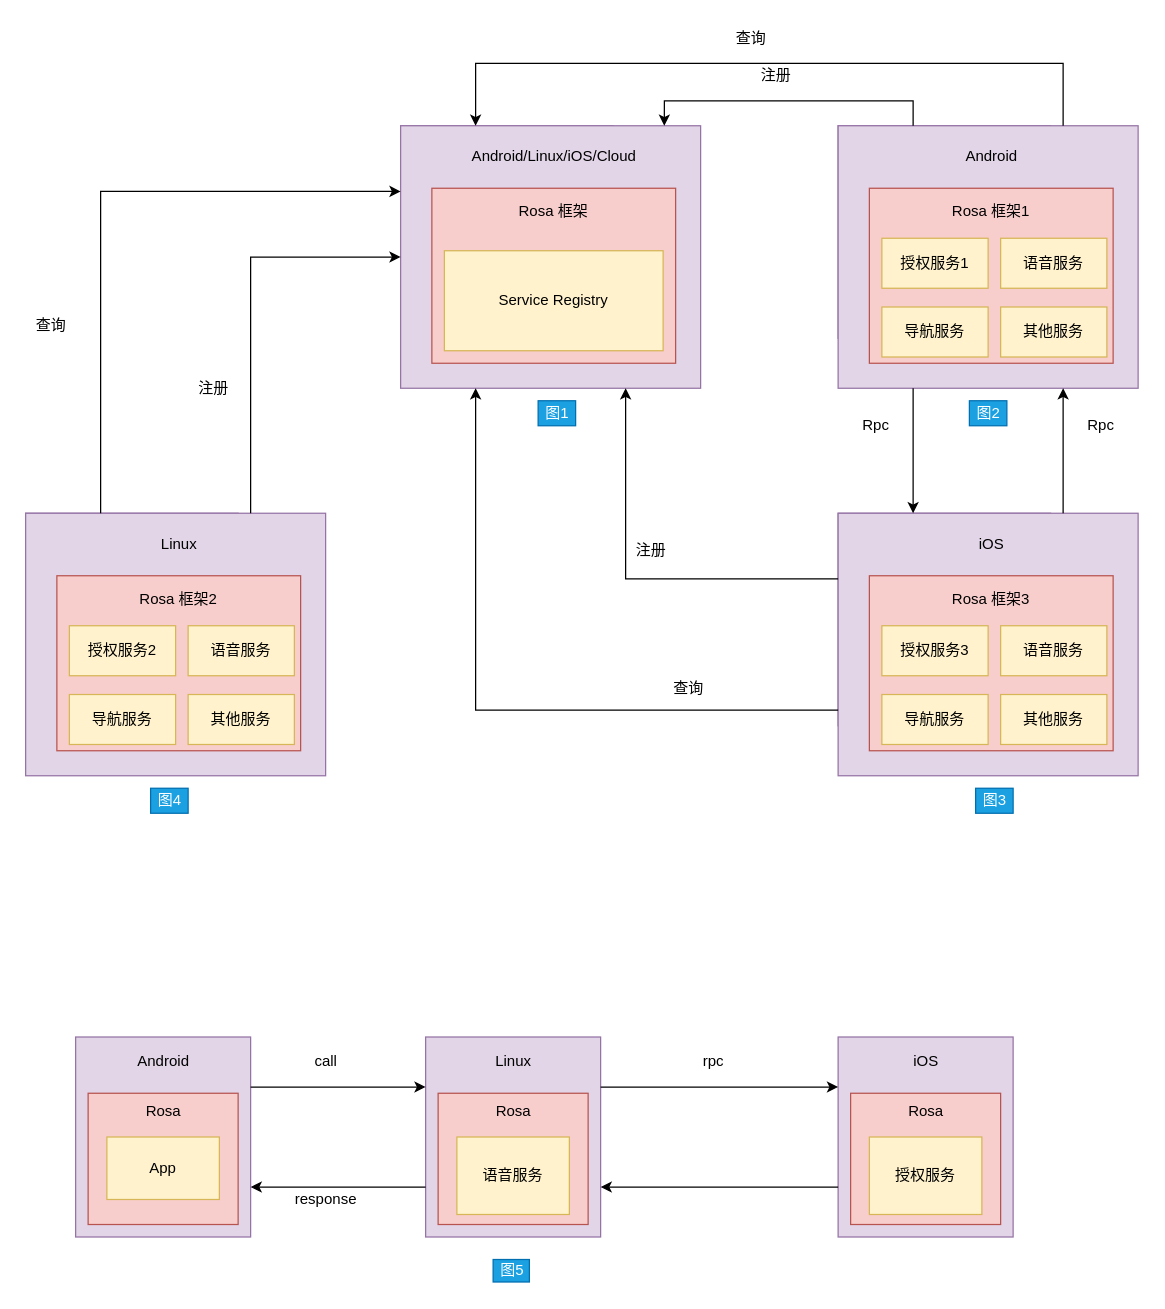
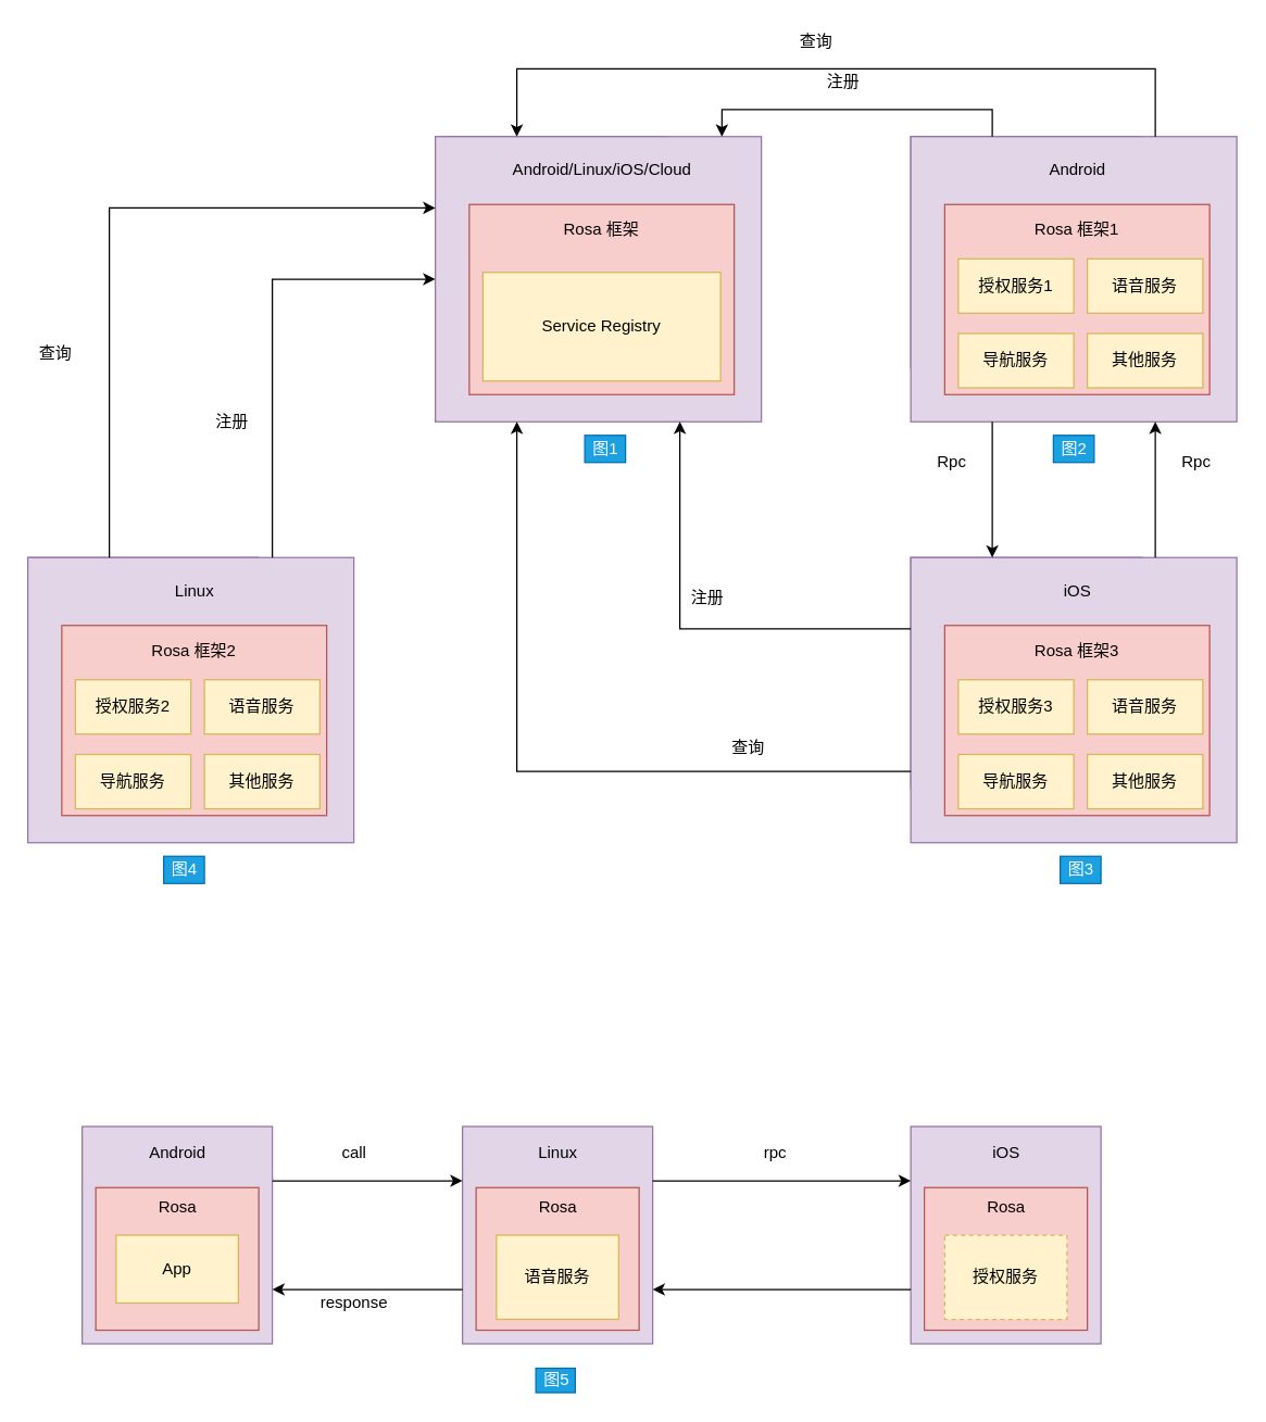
- <mxCell id="18" value="授权服务" style="rounded=0;whiteSpace=wrap;html=1;strokeColor=#d6b656;fillColor=#fff2cc;fontColor=default;" vertex="1" parent="15"><mxGeometry x="25" y="80" width="90" height="62" as="geometry" /></mxCell>
+ <mxCell id="18" value="授权服务" style="rounded=0;whiteSpace=wrap;html=1;strokeColor=#d6b656;fillColor=#fff2cc;fontColor=default;dashed=1;" vertex="1" parent="15"><mxGeometry x="25" y="80" width="90" height="62" as="geometry" /></mxCell>
